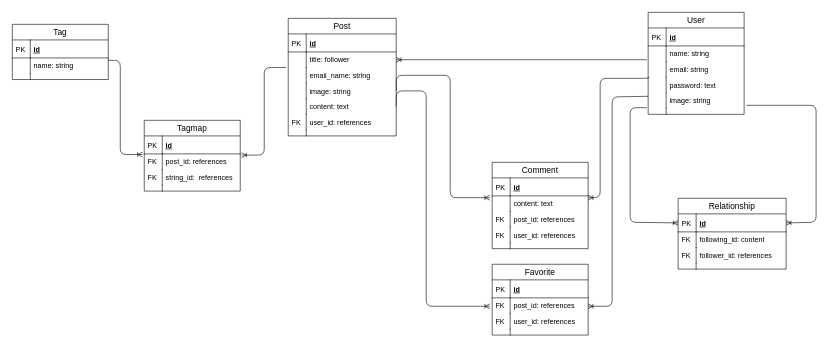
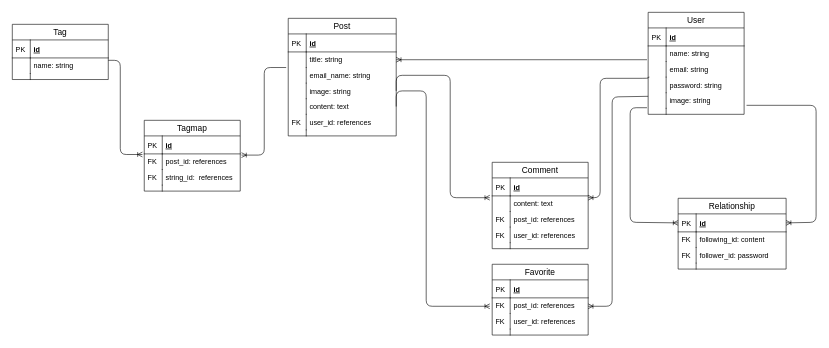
- <mxCell id="56" value="title: follower" style="shape=partialRectangle;top=0;left=0;right=0;bottom=0;align=left;verticalAlign=top;fillColor=none;spacingLeft=34;spacingRight=4;overflow=hidden;rotatable=0;points=[[0,0.5],[1,0.5]];portConstraint=eastwest;dropTarget=0;fontSize=12;" parent="53" vertex="1"><mxGeometry y="56" width="180" height="26" as="geometry" /></mxCell>
+ <mxCell id="56" value="title: string" style="shape=partialRectangle;top=0;left=0;right=0;bottom=0;align=left;verticalAlign=top;fillColor=none;spacingLeft=34;spacingRight=4;overflow=hidden;rotatable=0;points=[[0,0.5],[1,0.5]];portConstraint=eastwest;dropTarget=0;fontSize=12;" parent="53" vertex="1"><mxGeometry y="56" width="180" height="26" as="geometry" /></mxCell>
- <mxCell id="38" value="password: text" style="shape=partialRectangle;top=0;left=0;right=0;bottom=0;align=left;verticalAlign=top;fillColor=none;spacingLeft=34;spacingRight=4;overflow=hidden;rotatable=0;points=[[0,0.5],[1,0.5]];portConstraint=eastwest;dropTarget=0;fontSize=12;" parent="31" vertex="1"><mxGeometry y="108" width="160" height="26" as="geometry" /></mxCell>
+ <mxCell id="38" value="password: string" style="shape=partialRectangle;top=0;left=0;right=0;bottom=0;align=left;verticalAlign=top;fillColor=none;spacingLeft=34;spacingRight=4;overflow=hidden;rotatable=0;points=[[0,0.5],[1,0.5]];portConstraint=eastwest;dropTarget=0;fontSize=12;" parent="31" vertex="1"><mxGeometry y="108" width="160" height="26" as="geometry" /></mxCell>
- <mxCell id="49" value="follower_id: references" style="shape=partialRectangle;top=0;left=0;right=0;bottom=0;align=left;verticalAlign=top;fillColor=none;spacingLeft=34;spacingRight=4;overflow=hidden;rotatable=0;points=[[0,0.5],[1,0.5]];portConstraint=eastwest;dropTarget=0;fontSize=12;" parent="44" vertex="1"><mxGeometry y="82" width="180" height="26" as="geometry" /></mxCell>
+ <mxCell id="49" value="follower_id: password" style="shape=partialRectangle;top=0;left=0;right=0;bottom=0;align=left;verticalAlign=top;fillColor=none;spacingLeft=34;spacingRight=4;overflow=hidden;rotatable=0;points=[[0,0.5],[1,0.5]];portConstraint=eastwest;dropTarget=0;fontSize=12;" parent="44" vertex="1"><mxGeometry y="82" width="180" height="26" as="geometry" /></mxCell>
